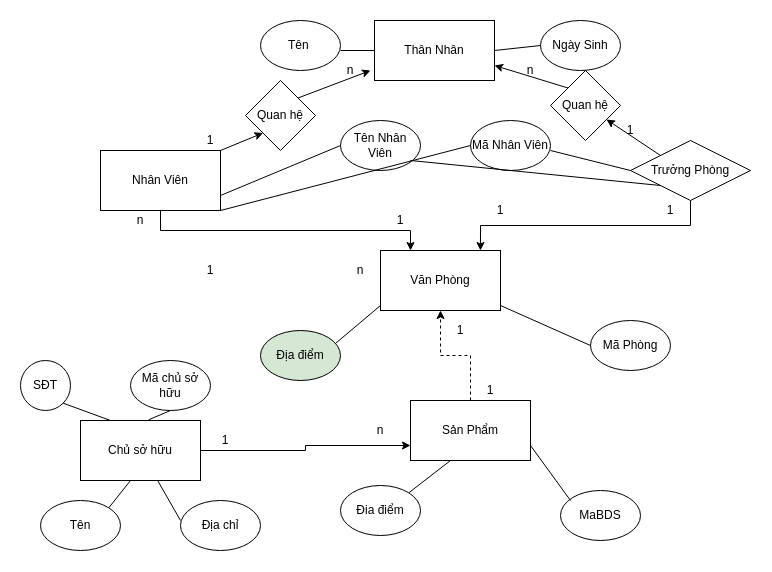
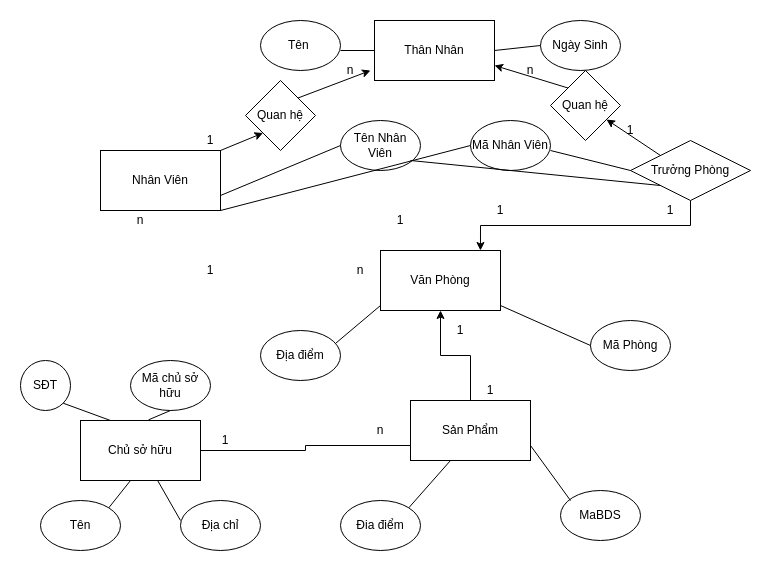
- <mxCell id="4" style="edgeStyle=orthogonalEdgeStyle;rounded=0;orthogonalLoop=1;jettySize=auto;html=1;exitX=0.5;exitY=1;exitDx=0;exitDy=0;entryX=0.25;entryY=0;entryDx=0;entryDy=0;" edge="1" parent="1" source="5" target="2"><mxGeometry relative="1" as="geometry" /></mxCell>
- <mxCell id="15" value="Địa điểm" style="ellipse;whiteSpace=wrap;html=1;fillColor=#d5e8d4;" vertex="1" parent="1"><mxGeometry x="260" y="330" width="80" height="50" as="geometry" /></mxCell>
+ <mxCell id="15" value="Địa điểm" style="ellipse;whiteSpace=wrap;html=1;" vertex="1" parent="1"><mxGeometry x="260" y="330" width="80" height="50" as="geometry" /></mxCell>
- <mxCell id="10" style="edgeStyle=orthogonalEdgeStyle;rounded=0;orthogonalLoop=1;jettySize=auto;html=1;exitX=0.5;exitY=0;exitDx=0;exitDy=0;entryX=0.5;entryY=1;entryDx=0;entryDy=0;dashed=1;" edge="1" parent="1" source="11" target="2"><mxGeometry relative="1" as="geometry" /></mxCell>
+ <mxCell id="10" style="edgeStyle=orthogonalEdgeStyle;rounded=0;orthogonalLoop=1;jettySize=auto;html=1;exitX=0.5;exitY=0;exitDx=0;exitDy=0;entryX=0.5;entryY=1;entryDx=0;entryDy=0;" edge="1" parent="1" source="11" target="2"><mxGeometry relative="1" as="geometry" /></mxCell>
- <mxCell id="12" style="edgeStyle=orthogonalEdgeStyle;rounded=0;orthogonalLoop=1;jettySize=auto;html=1;exitX=1;exitY=0.5;exitDx=0;exitDy=0;entryX=0;entryY=0.75;entryDx=0;entryDy=0;" edge="1" parent="1" source="13" target="11"><mxGeometry relative="1" as="geometry" /></mxCell>
+ <mxCell id="12" style="edgeStyle=orthogonalEdgeStyle;rounded=0;orthogonalLoop=1;jettySize=auto;html=1;exitX=1;exitY=0.5;exitDx=0;exitDy=0;entryX=0;entryY=0.75;entryDx=0;entryDy=0;endArrow=none;" edge="1" parent="1" source="13" target="11"><mxGeometry relative="1" as="geometry" /></mxCell>
- <mxCell id="25" value="Đia điểm" style="ellipse;whiteSpace=wrap;html=1;" vertex="1" parent="1"><mxGeometry x="340" y="485" width="80" height="50" as="geometry" /></mxCell>
+ <mxCell id="25" value="Đia điểm" style="ellipse;whiteSpace=wrap;html=1;" vertex="1" parent="1"><mxGeometry x="340" y="500" width="80" height="50" as="geometry" /></mxCell>
